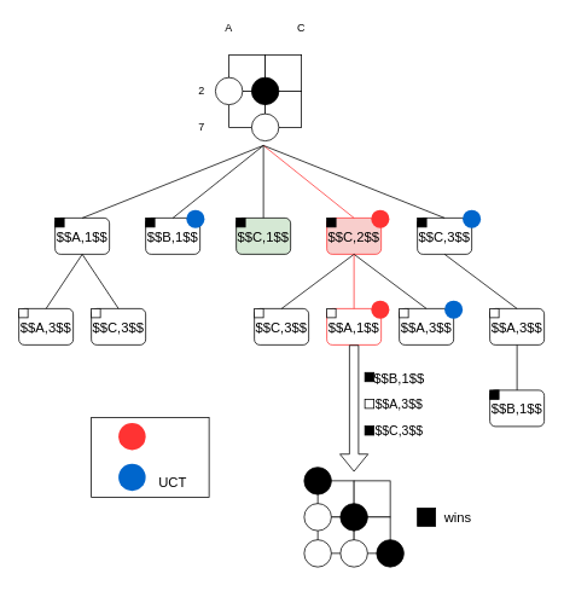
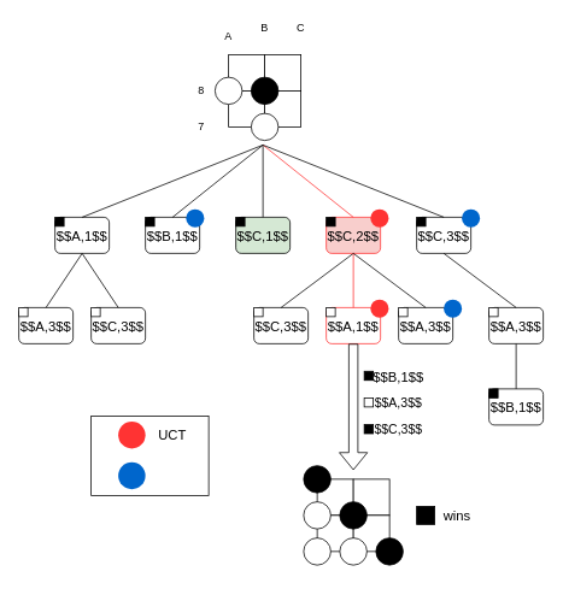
- <mxCell id="65" value="A" style="text;html=1;strokeColor=none;fillColor=none;align=center;verticalAlign=middle;whiteSpace=wrap;rounded=0;fontColor=#000000;" parent="54" vertex="1"><mxGeometry x="30" width="20" height="20" as="geometry" /></mxCell>
+ <mxCell id="65" value="A" style="text;html=1;strokeColor=none;fillColor=none;align=center;verticalAlign=middle;whiteSpace=wrap;rounded=0;fontColor=#000000;" parent="54" vertex="1"><mxGeometry x="30" y="10" width="20" height="20" as="geometry" /></mxCell>
+ <mxCell id="66" value="B" style="text;html=1;strokeColor=none;fillColor=none;align=center;verticalAlign=middle;whiteSpace=wrap;rounded=0;fontColor=#000000;" parent="54" vertex="1"><mxGeometry x="70" width="20" height="20" as="geometry" /></mxCell>
- <mxCell id="63" value="2" style="text;html=1;strokeColor=none;fillColor=none;align=center;verticalAlign=middle;whiteSpace=wrap;rounded=0;fontColor=#000000;" parent="54" vertex="1"><mxGeometry y="70" width="20" height="20" as="geometry" /></mxCell>
+ <mxCell id="63" value="8" style="text;html=1;strokeColor=none;fillColor=none;align=center;verticalAlign=middle;whiteSpace=wrap;rounded=0;fontColor=#000000;" parent="54" vertex="1"><mxGeometry y="70" width="20" height="20" as="geometry" /></mxCell>
- <mxCell id="76" value="&lt;font style=&quot;font-size: 15px&quot;&gt;UCT&lt;/font&gt;" style="text;html=1;strokeColor=none;fillColor=none;align=center;verticalAlign=middle;whiteSpace=wrap;rounded=0;fontColor=#000000;" parent="73" vertex="1"><mxGeometry x="70" y="61" width="40" height="20" as="geometry" /></mxCell>
+ <mxCell id="76" value="&lt;font style=&quot;font-size: 15px&quot;&gt;UCT&lt;/font&gt;" style="text;html=1;strokeColor=none;fillColor=none;align=center;verticalAlign=middle;whiteSpace=wrap;rounded=0;fontColor=#000000;" parent="73" vertex="1"><mxGeometry x="70" y="11" width="40" height="20" as="geometry" /></mxCell>
